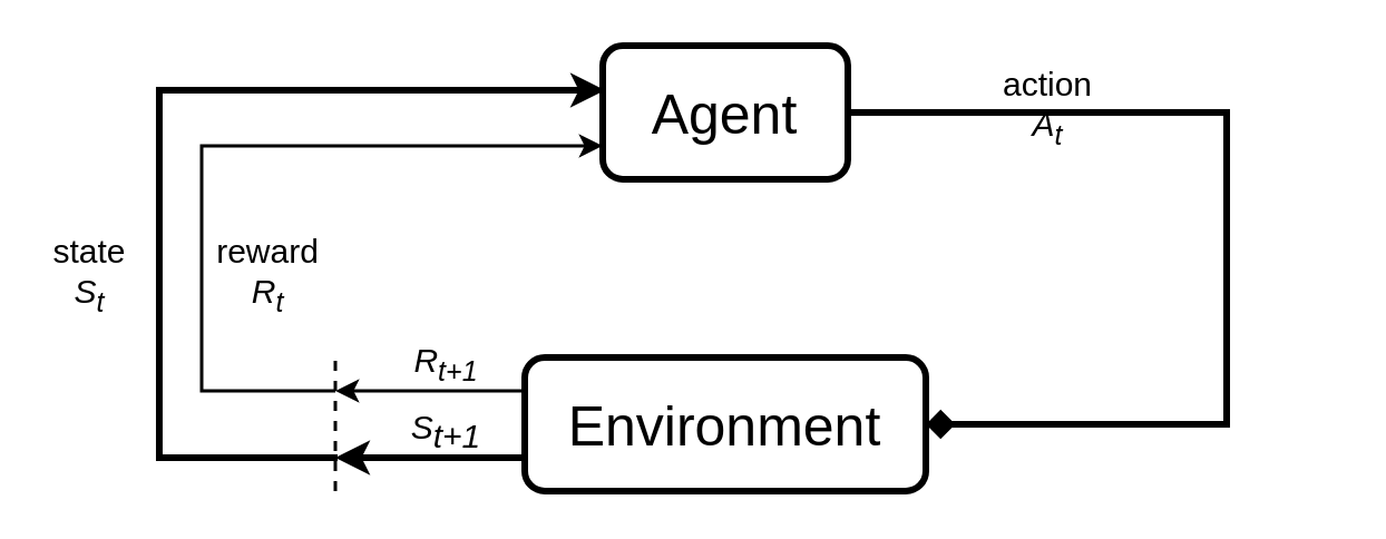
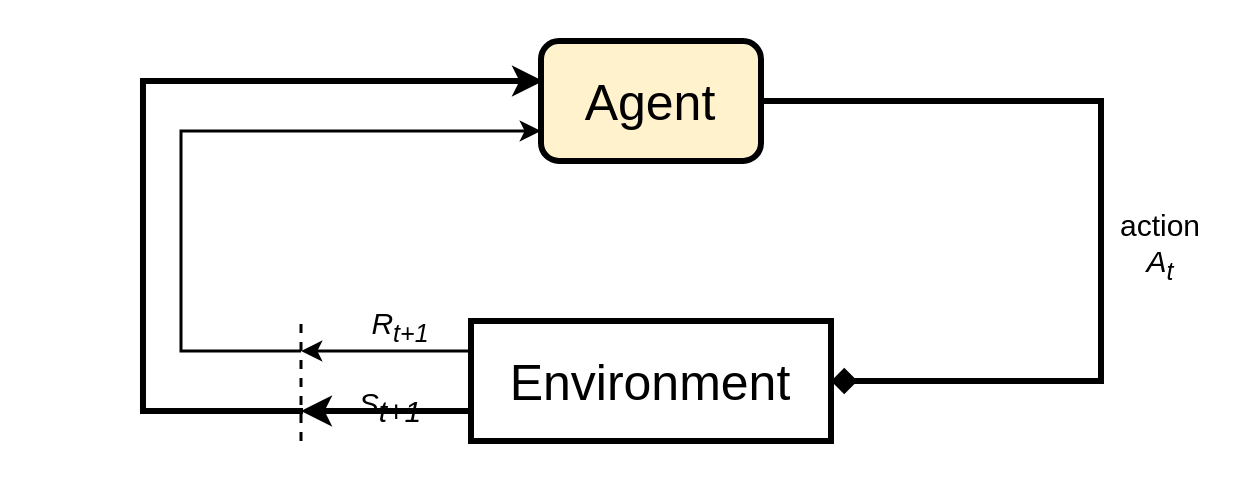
- <mxCell id="12" value="action&lt;div&gt;&lt;i&gt;A&lt;sub&gt;t&lt;/sub&gt;&lt;/i&gt;&lt;/div&gt;" style="text;html=1;align=center;verticalAlign=middle;whiteSpace=wrap;rounded=0;fontSize=15;" vertex="1" parent="1"><mxGeometry x="450" y="35" width="40" height="25" as="geometry" /></mxCell>
+ <mxCell id="12" value="action&lt;div&gt;&lt;i&gt;A&lt;sub&gt;t&lt;/sub&gt;&lt;/i&gt;&lt;/div&gt;" style="text;html=1;align=center;verticalAlign=middle;whiteSpace=wrap;rounded=0;fontSize=15;" vertex="1" parent="1"><mxGeometry x="560" y="110" width="40" height="25" as="geometry" /></mxCell>
- <mxCell id="3" value="&lt;font style=&quot;font-size: 25px;&quot;&gt;Agent&lt;/font&gt;" style="rounded=1;whiteSpace=wrap;html=1;fontSize=25;glass=0;strokeWidth=3;shadow=0;" parent="1" vertex="1"><mxGeometry x="270" y="20" width="110" height="60" as="geometry" /></mxCell>
+ <mxCell id="3" value="&lt;font style=&quot;font-size: 25px;&quot;&gt;Agent&lt;/font&gt;" style="rounded=1;whiteSpace=wrap;html=1;fontSize=25;glass=0;strokeWidth=3;shadow=0;fillColor=#fff2cc;" parent="1" vertex="1"><mxGeometry x="270" y="20" width="110" height="60" as="geometry" /></mxCell>
- <mxCell id="14" value="state&lt;div&gt;&lt;i&gt;S&lt;sub&gt;t&lt;/sub&gt;&lt;/i&gt;&lt;/div&gt;" style="text;html=1;align=center;verticalAlign=middle;whiteSpace=wrap;rounded=0;fontSize=15;" vertex="1" parent="1"><mxGeometry x="20" y="110" width="40" height="25" as="geometry" /></mxCell>
- <mxCell id="13" value="reward&lt;div&gt;&lt;i&gt;R&lt;sub&gt;t&lt;/sub&gt;&lt;/i&gt;&lt;/div&gt;" style="text;html=1;align=center;verticalAlign=middle;whiteSpace=wrap;rounded=0;fontSize=15;" vertex="1" parent="1"><mxGeometry x="100" y="110" width="40" height="25" as="geometry" /></mxCell>
- <mxCell id="6" value="&lt;font style=&quot;font-size: 25px;&quot;&gt;Environment&lt;/font&gt;" style="rounded=1;whiteSpace=wrap;html=1;fontSize=25;glass=0;strokeWidth=3;shadow=0;" parent="1" vertex="1"><mxGeometry x="235" y="160" width="180" height="60" as="geometry" /></mxCell>
+ <mxCell id="6" value="&lt;font style=&quot;font-size: 25px;&quot;&gt;Environment&lt;/font&gt;" style="whiteSpace=wrap;html=1;fontSize=25;glass=0;strokeWidth=3;shadow=0;rounded=0;" parent="1" vertex="1"><mxGeometry x="235" y="160" width="180" height="60" as="geometry" /></mxCell>
- <mxCell id="7" value="S&lt;sub style=&quot;font-size: 15px;&quot;&gt;t+1&lt;/sub&gt;" style="text;html=1;align=center;verticalAlign=middle;whiteSpace=wrap;rounded=0;fontSize=15;fontStyle=2" vertex="1" parent="1"><mxGeometry x="180" y="180" width="40" height="25" as="geometry" /></mxCell>
+ <mxCell id="7" value="S&lt;sub style=&quot;font-size: 15px;&quot;&gt;t+1&lt;/sub&gt;" style="text;html=1;align=center;verticalAlign=middle;whiteSpace=wrap;rounded=0;fontSize=15;fontStyle=2" vertex="1" parent="1"><mxGeometry x="175" y="190" width="40" height="25" as="geometry" /></mxCell>
